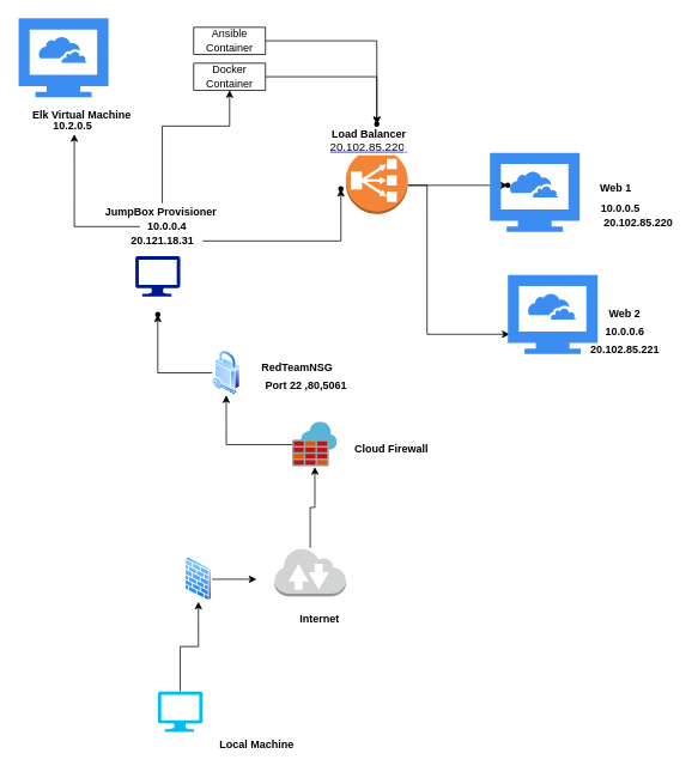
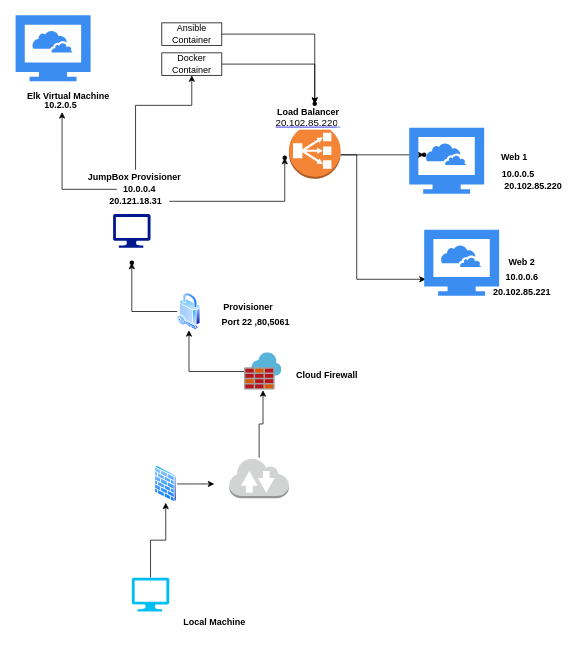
- <mxCell id="23" value="RedTeamNSG" style="text;html=1;align=center;verticalAlign=middle;resizable=0;points=[];autosize=1;strokeColor=none;fillColor=none;fontSize=12;fontStyle=1" parent="1" vertex="1"><mxGeometry x="285" y="400" width="90" height="20" as="geometry" /></mxCell>
+ <mxCell id="23" value="Provisioner" style="text;html=1;align=center;verticalAlign=middle;resizable=0;points=[];autosize=1;strokeColor=none;fillColor=none;fontSize=12;fontStyle=1" parent="1" vertex="1"><mxGeometry x="285" y="400" width="90" height="20" as="geometry" /></mxCell>
- <mxCell id="21" value="Internet" style="text;html=1;align=center;verticalAlign=middle;resizable=0;points=[];autosize=1;strokeColor=none;fillColor=none;fontStyle=1" parent="1" vertex="1"><mxGeometry x="325" y="680" width="60" height="20" as="geometry" /></mxCell>
